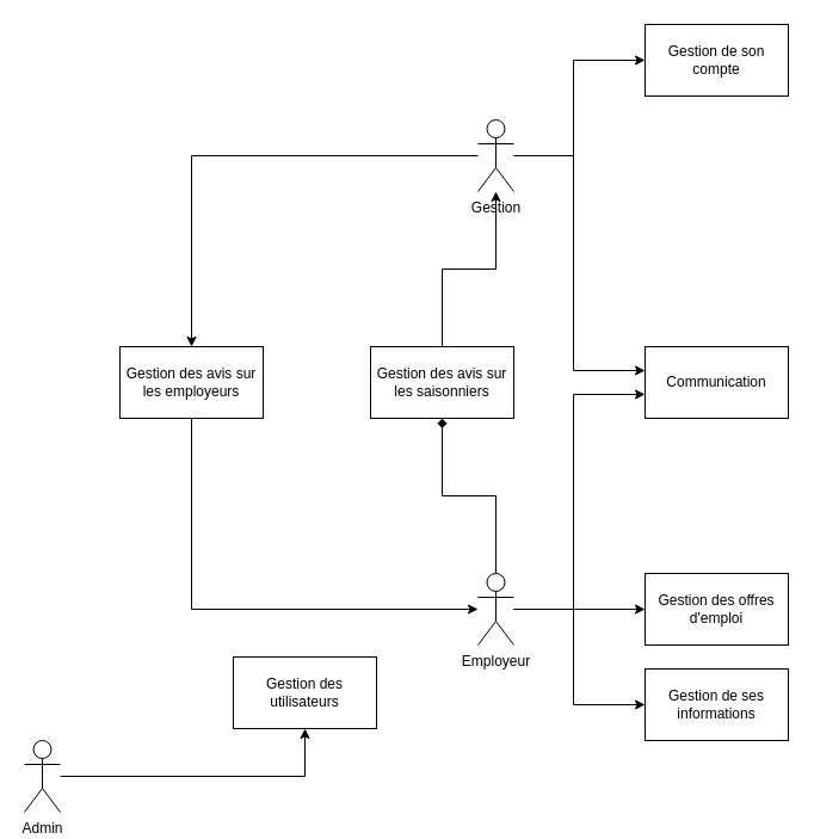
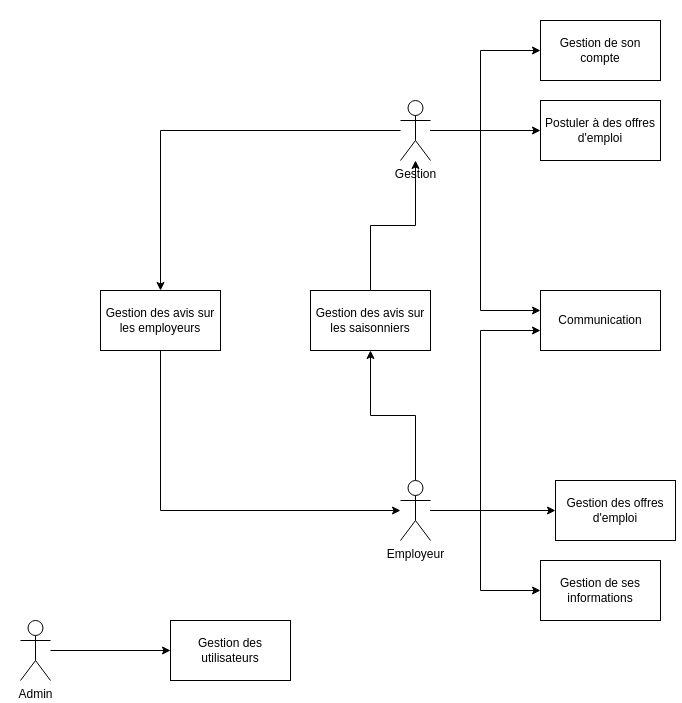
+ <mxCell id="2" value="" style="edgeStyle=orthogonalEdgeStyle;rounded=0;orthogonalLoop=1;jettySize=auto;html=1;" edge="1" parent="1" source="6" target="16"><mxGeometry relative="1" as="geometry" /></mxCell>
+ <mxCell id="16" value="Postuler à des offres d'emploi" style="rounded=0;whiteSpace=wrap;html=1;" vertex="1" parent="1"><mxGeometry x="540" y="100" width="120" height="60" as="geometry" /></mxCell>
- <mxCell id="12" style="edgeStyle=orthogonalEdgeStyle;rounded=0;orthogonalLoop=1;jettySize=auto;html=1;endArrow=diamond;" edge="1" parent="1" source="13" target="21"><mxGeometry relative="1" as="geometry" /></mxCell>
+ <mxCell id="12" style="edgeStyle=orthogonalEdgeStyle;rounded=0;orthogonalLoop=1;jettySize=auto;html=1;" edge="1" parent="1" source="13" target="21"><mxGeometry relative="1" as="geometry" /></mxCell>
- <mxCell id="14" value="Gestion des offres d'emploi" style="rounded=0;whiteSpace=wrap;html=1;" vertex="1" parent="1"><mxGeometry x="540" y="480" width="120" height="60" as="geometry" /></mxCell>
+ <mxCell id="14" value="Gestion des offres d'emploi" style="rounded=0;whiteSpace=wrap;html=1;" vertex="1" parent="1"><mxGeometry x="555" y="480" width="120" height="60" as="geometry" /></mxCell>
- <mxCell id="15" value="Gestion des utilisateurs" style="rounded=0;whiteSpace=wrap;html=1;" vertex="1" parent="1"><mxGeometry x="195" y="550" width="120" height="60" as="geometry" /></mxCell>
+ <mxCell id="15" value="Gestion des utilisateurs" style="rounded=0;whiteSpace=wrap;html=1;" vertex="1" parent="1"><mxGeometry x="170" y="620" width="120" height="60" as="geometry" /></mxCell>
